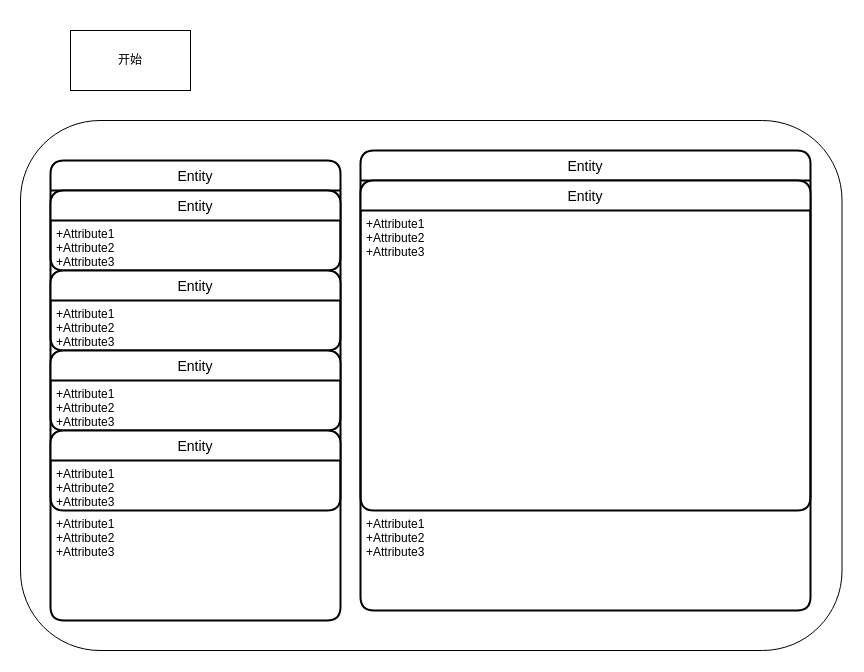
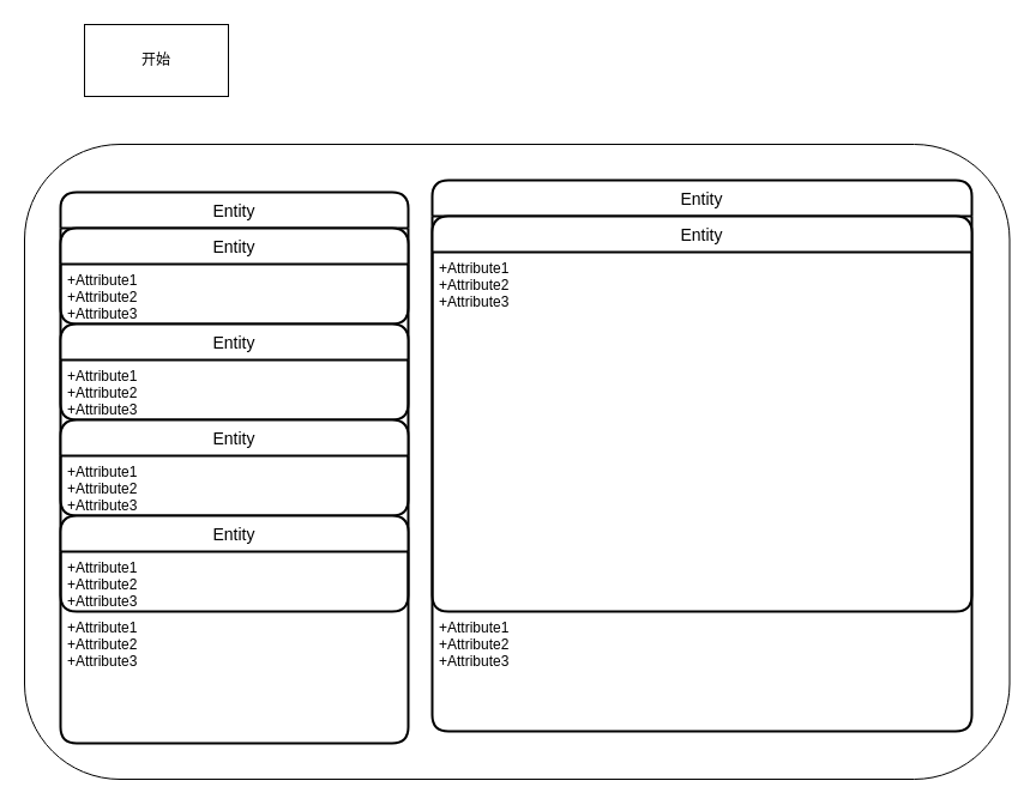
- <mxCell id="2" value="开始" style="rounded=0;whiteSpace=wrap;html=1;" parent="1" vertex="1"><mxGeometry x="70" y="30" width="120" height="60" as="geometry" /></mxCell>
+ <mxCell id="2" value="开始" style="rounded=0;whiteSpace=wrap;html=1;" parent="1" vertex="1"><mxGeometry x="70" y="20" width="120" height="60" as="geometry" /></mxCell>
